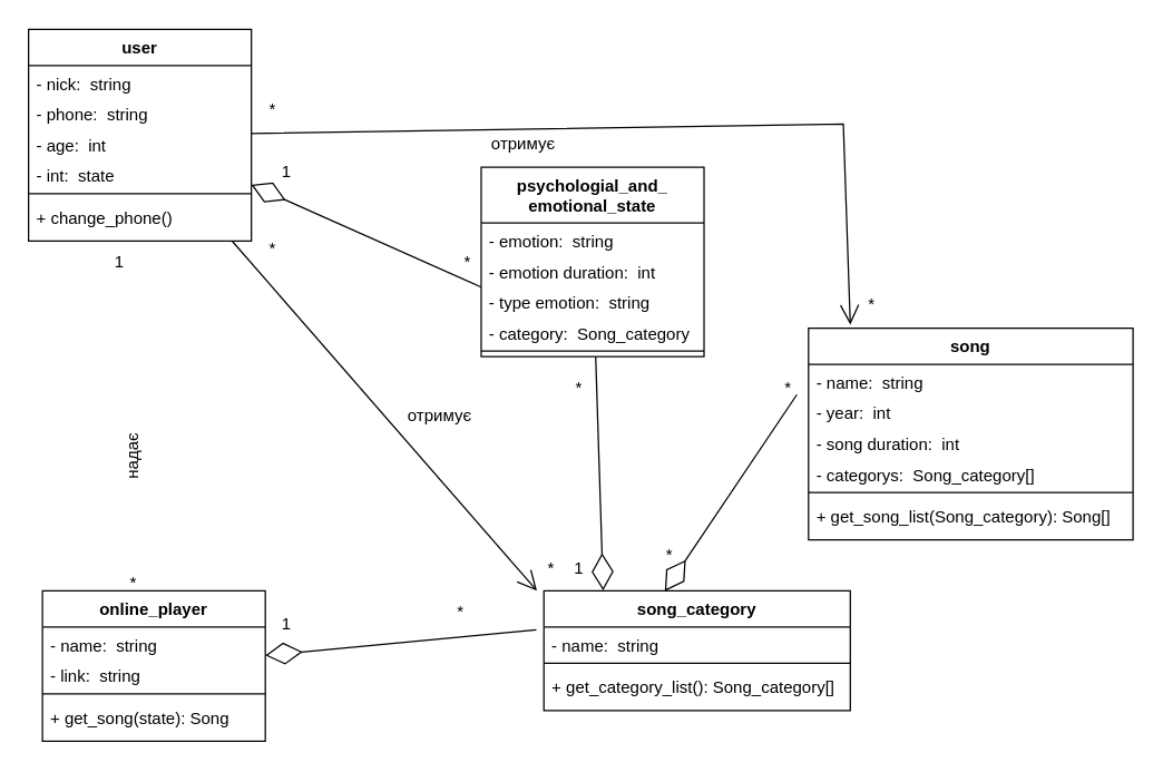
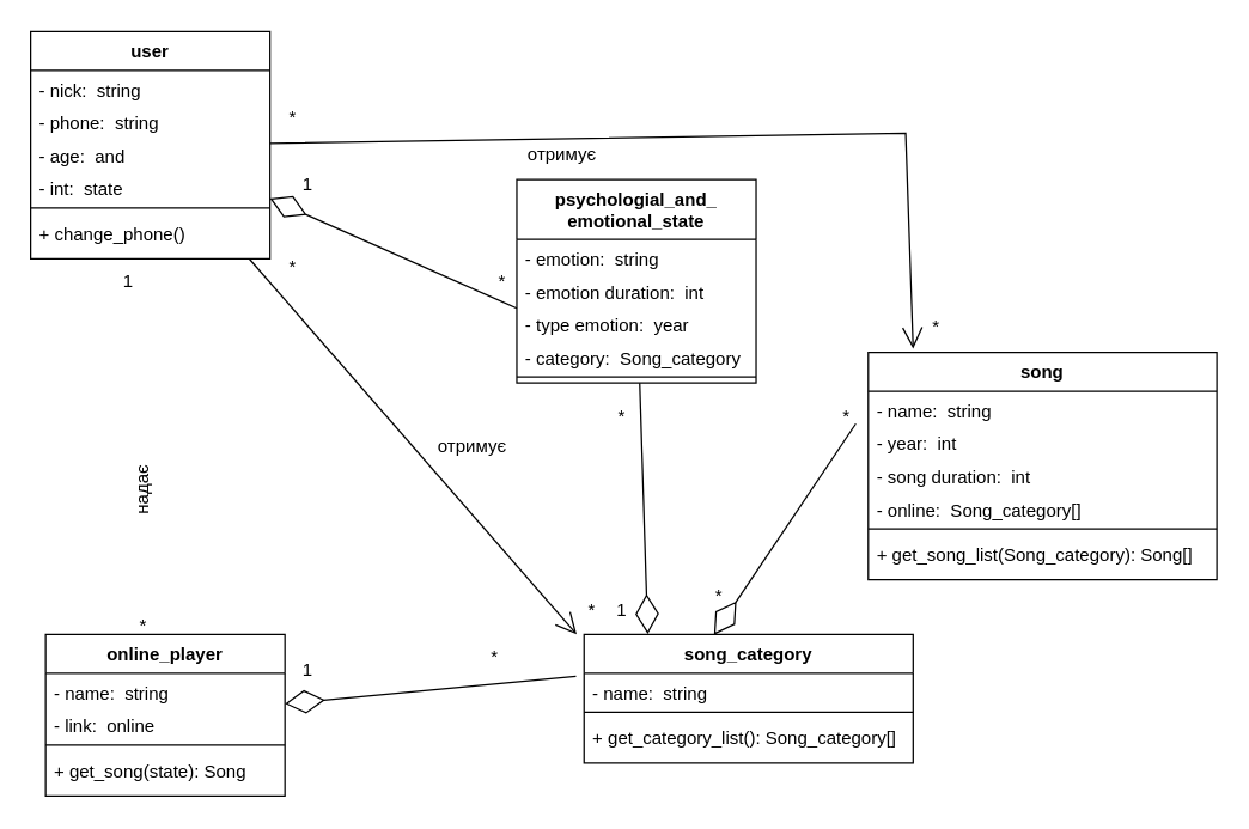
- <mxCell id="5" value="- age:  int&#10;&#10;&#10;&#10;&#10;&#10;&#10;" style="text;strokeColor=none;fillColor=none;align=left;verticalAlign=top;spacingLeft=4;spacingRight=4;overflow=hidden;rotatable=0;points=[[0,0.5],[1,0.5]];portConstraint=eastwest;" parent="2" vertex="1"><mxGeometry y="70" width="160" height="22" as="geometry" /></mxCell>
+ <mxCell id="5" value="- age:  and&#10;&#10;&#10;&#10;&#10;&#10;&#10;" style="text;strokeColor=none;fillColor=none;align=left;verticalAlign=top;spacingLeft=4;spacingRight=4;overflow=hidden;rotatable=0;points=[[0,0.5],[1,0.5]];portConstraint=eastwest;" parent="2" vertex="1"><mxGeometry y="70" width="160" height="22" as="geometry" /></mxCell>
- <mxCell id="28" value="- type emotion:  string&#10;&#10;&#10;&#10;&#10;&#10;&#10;" style="text;strokeColor=none;fillColor=none;align=left;verticalAlign=top;spacingLeft=4;spacingRight=4;overflow=hidden;rotatable=0;points=[[0,0.5],[1,0.5]];portConstraint=eastwest;" parent="25" vertex="1"><mxGeometry y="84" width="160" height="22" as="geometry" /></mxCell>
+ <mxCell id="28" value="- type emotion:  year&#10;&#10;&#10;&#10;&#10;&#10;&#10;" style="text;strokeColor=none;fillColor=none;align=left;verticalAlign=top;spacingLeft=4;spacingRight=4;overflow=hidden;rotatable=0;points=[[0,0.5],[1,0.5]];portConstraint=eastwest;" parent="25" vertex="1"><mxGeometry y="84" width="160" height="22" as="geometry" /></mxCell>
- <mxCell id="18" value="- categorys:  Song_category[]" style="text;strokeColor=none;fillColor=none;align=left;verticalAlign=top;spacingLeft=4;spacingRight=4;overflow=hidden;rotatable=0;points=[[0,0.5],[1,0.5]];portConstraint=eastwest;" parent="14" vertex="1"><mxGeometry y="92" width="233" height="22" as="geometry" /></mxCell>
+ <mxCell id="18" value="- online:  Song_category[]" style="text;strokeColor=none;fillColor=none;align=left;verticalAlign=top;spacingLeft=4;spacingRight=4;overflow=hidden;rotatable=0;points=[[0,0.5],[1,0.5]];portConstraint=eastwest;" parent="14" vertex="1"><mxGeometry y="92" width="233" height="22" as="geometry" /></mxCell>
- <mxCell id="11" value="- link:  string" style="text;strokeColor=none;fillColor=none;align=left;verticalAlign=top;spacingLeft=4;spacingRight=4;overflow=hidden;rotatable=0;points=[[0,0.5],[1,0.5]];portConstraint=eastwest;" parent="9" vertex="1"><mxGeometry y="48" width="160" height="22" as="geometry" /></mxCell>
+ <mxCell id="11" value="- link:  online" style="text;strokeColor=none;fillColor=none;align=left;verticalAlign=top;spacingLeft=4;spacingRight=4;overflow=hidden;rotatable=0;points=[[0,0.5],[1,0.5]];portConstraint=eastwest;" parent="9" vertex="1"><mxGeometry y="48" width="160" height="22" as="geometry" /></mxCell>
